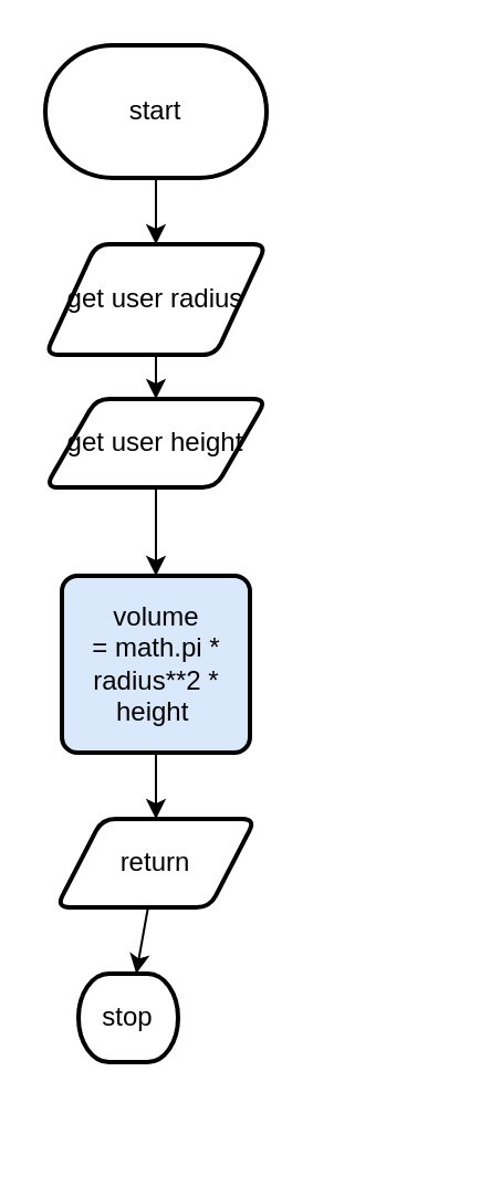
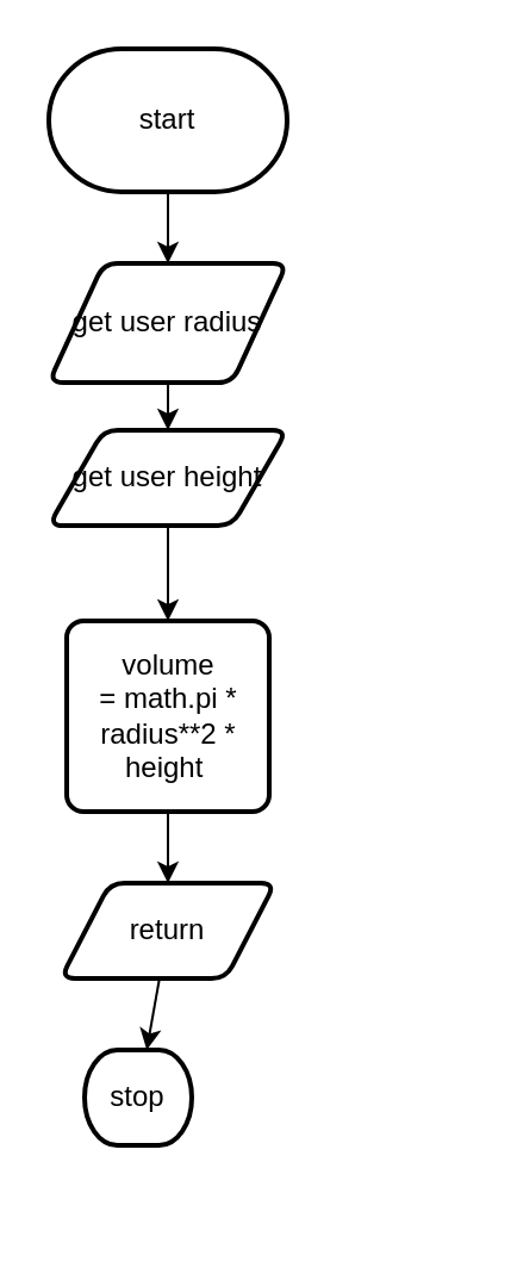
- <mxCell id="6" value="volume =&amp;nbsp;math.pi * radius**2 * height&amp;nbsp;" style="rounded=1;whiteSpace=wrap;html=1;absoluteArcSize=1;arcSize=14;strokeWidth=2;fillColor=#dae8fc;" vertex="1" parent="1"><mxGeometry x="27.5" y="260" width="85" height="80" as="geometry" /></mxCell>
+ <mxCell id="6" value="volume =&amp;nbsp;math.pi * radius**2 * height&amp;nbsp;" style="rounded=1;whiteSpace=wrap;html=1;absoluteArcSize=1;arcSize=14;strokeWidth=2;" vertex="1" parent="1"><mxGeometry x="27.5" y="260" width="85" height="80" as="geometry" /></mxCell>
